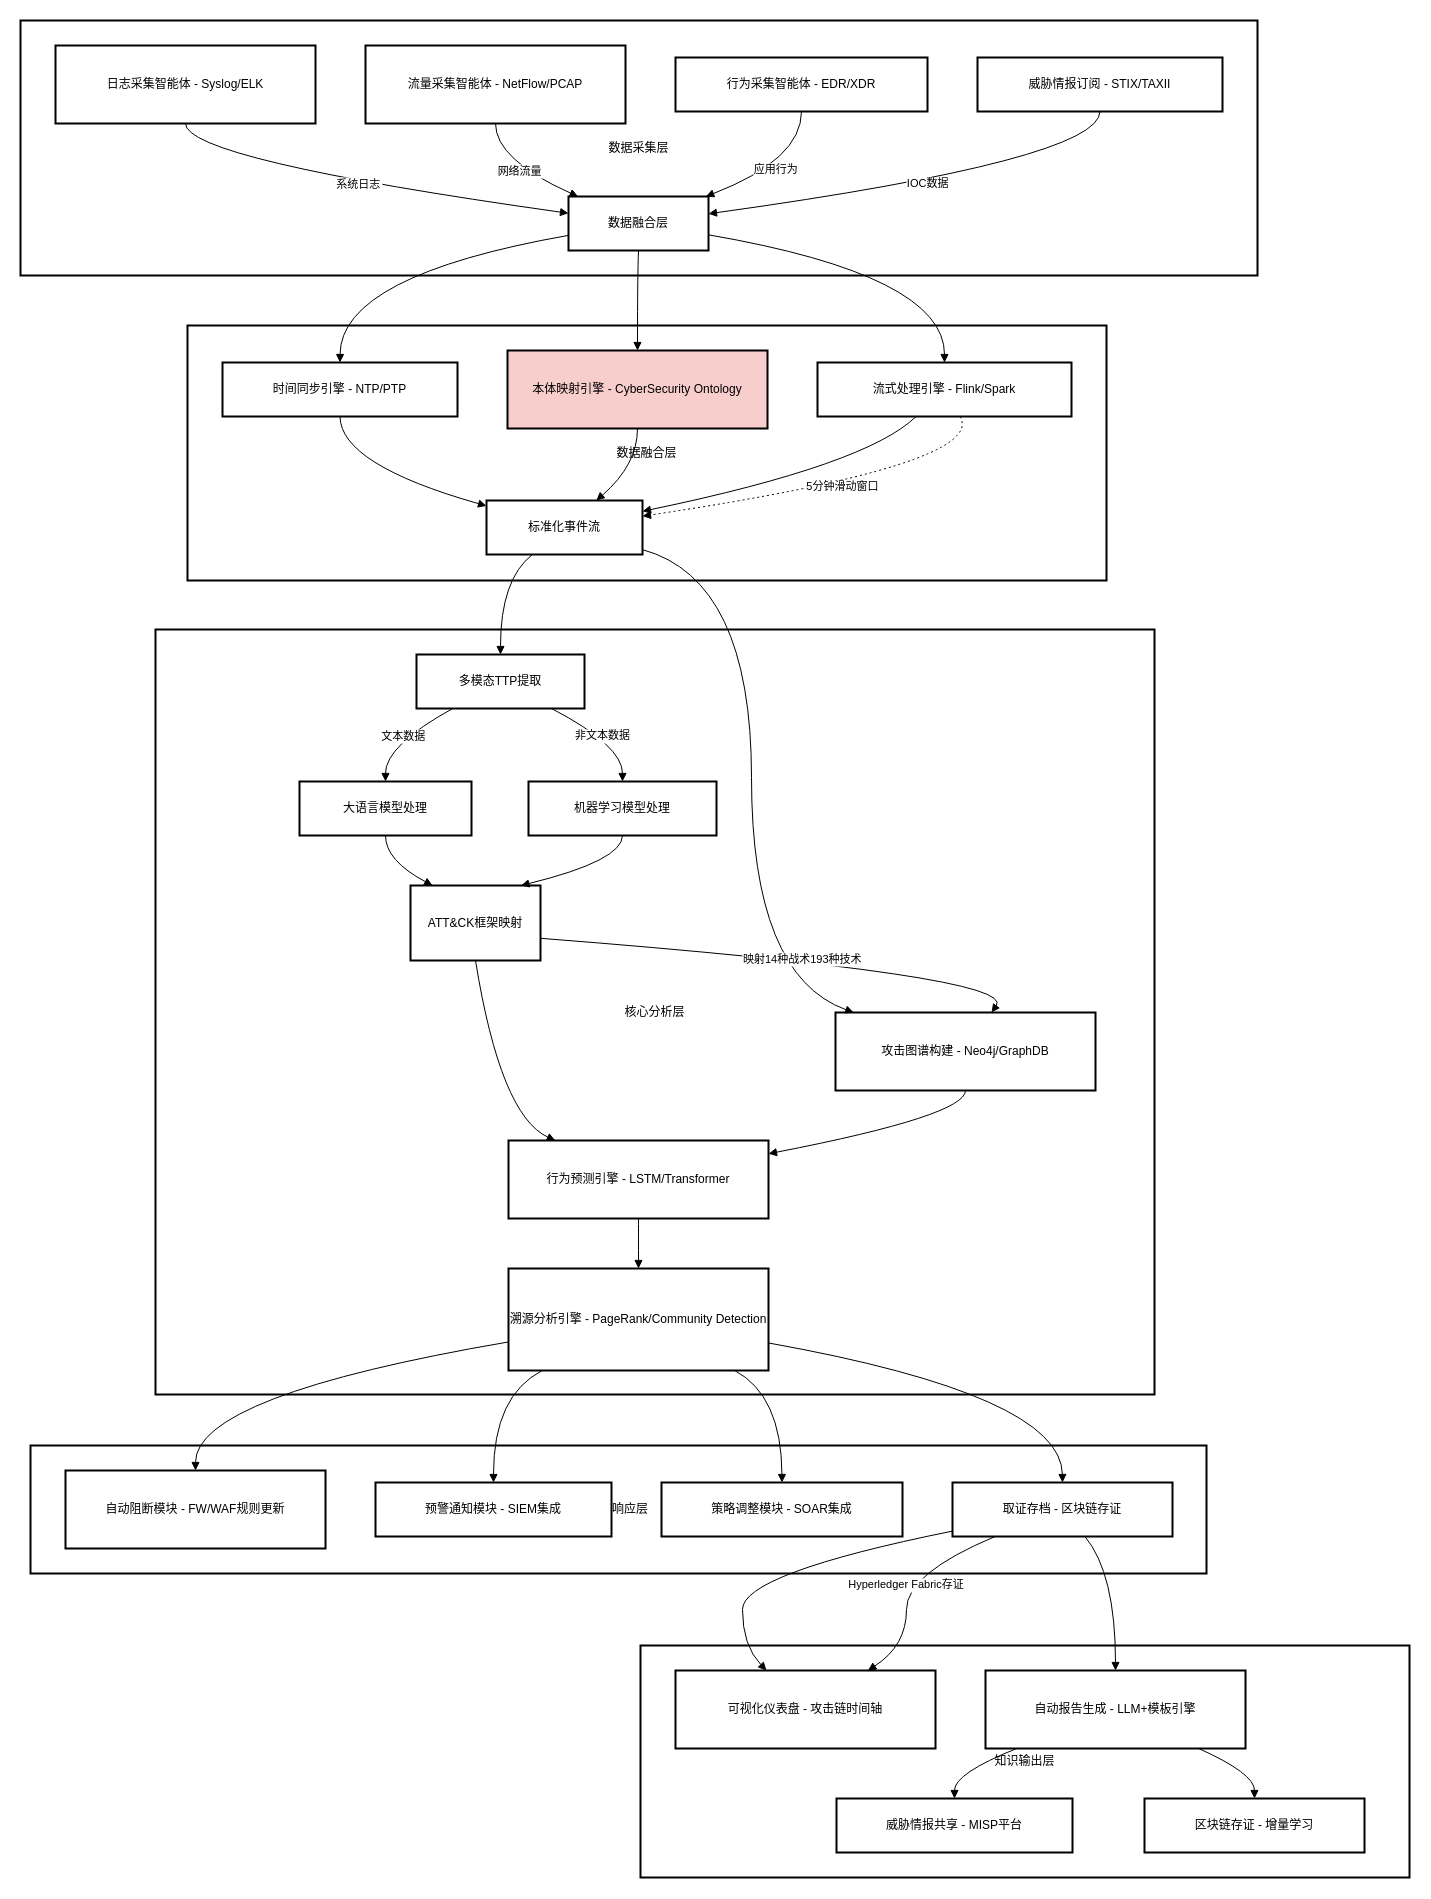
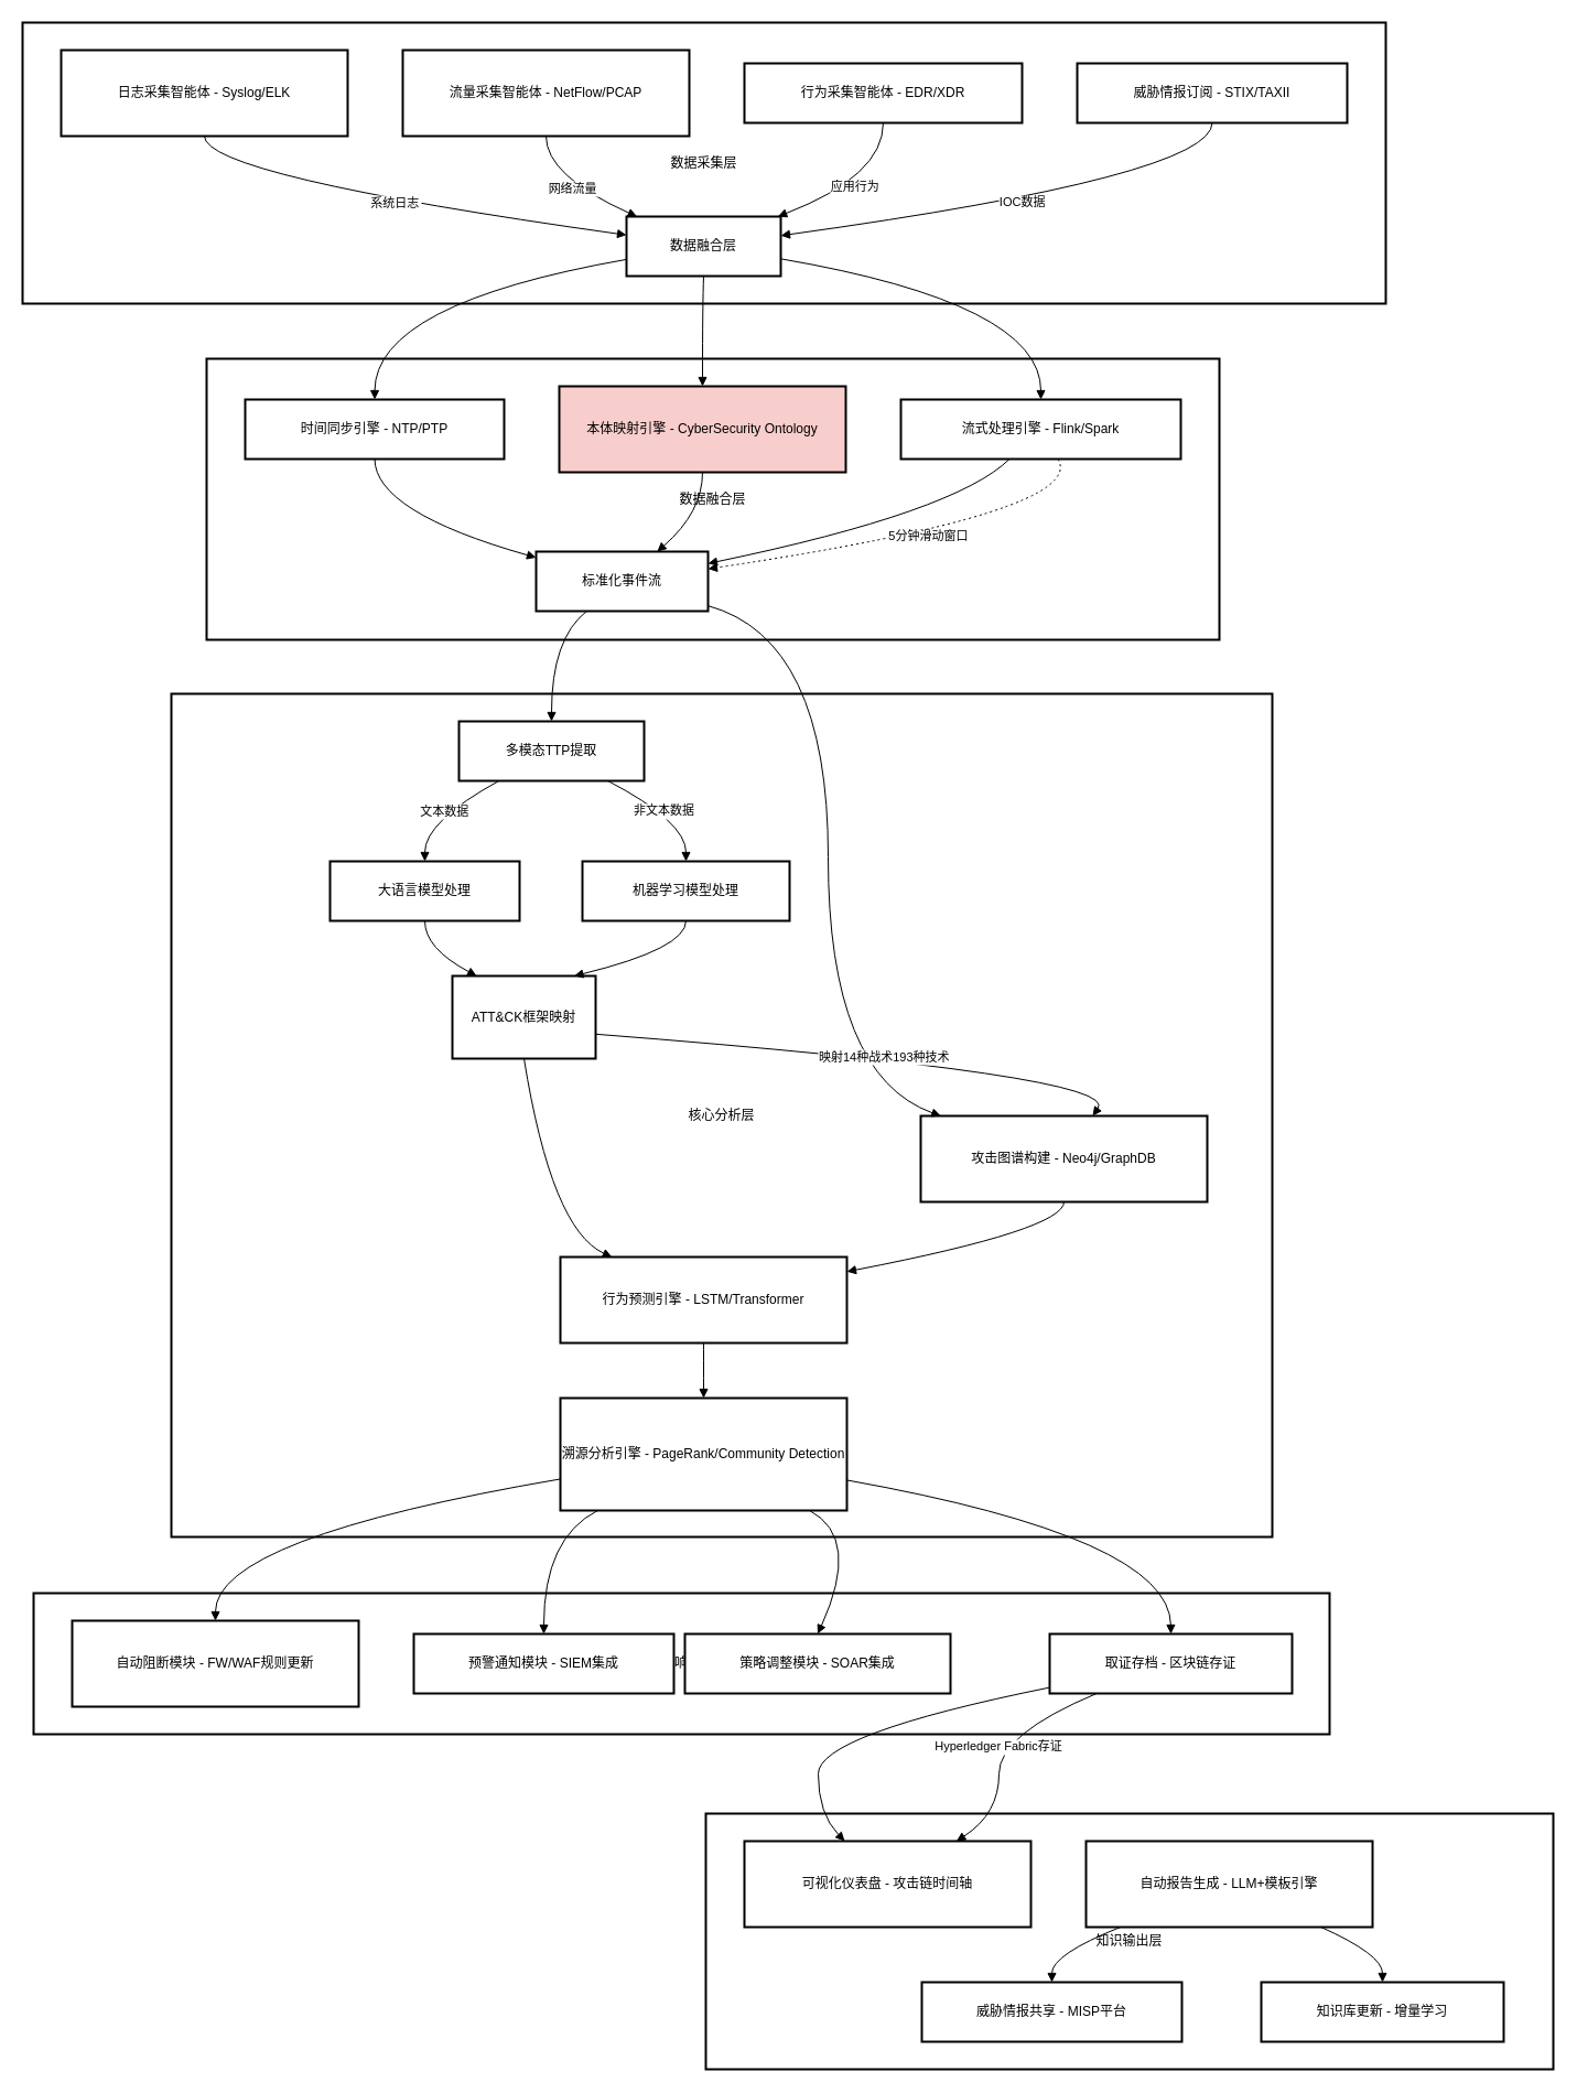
- <mxCell id="25" value="策略调整模块 - SOAR集成" style="whiteSpace=wrap;strokeWidth=2;" vertex="1" parent="1"><mxGeometry x="661" y="1482" width="241" height="54" as="geometry" /></mxCell>
+ <mxCell id="25" value="策略调整模块 - SOAR集成" style="whiteSpace=wrap;strokeWidth=2;" vertex="1" parent="1"><mxGeometry x="621" y="1482" width="241" height="54" as="geometry" /></mxCell>
- <mxCell id="55" value="" style="curved=1;startArrow=none;endArrow=block;exitX=0.6;exitY=0.99;entryX=0.5;entryY=0;rounded=0;" edge="1" parent="1" source="26" target="28"><mxGeometry relative="1" as="geometry"><Array as="points"><mxPoint x="1115" y="1573" /></Array></mxGeometry></mxCell>
- <mxCell id="30" value="区块链存证 - 增量学习" style="whiteSpace=wrap;strokeWidth=2;" vertex="1" parent="1"><mxGeometry x="1144" y="1798" width="220" height="54" as="geometry" /></mxCell>
+ <mxCell id="30" value="知识库更新 - 增量学习" style="whiteSpace=wrap;strokeWidth=2;" vertex="1" parent="1"><mxGeometry x="1144" y="1798" width="220" height="54" as="geometry" /></mxCell>
